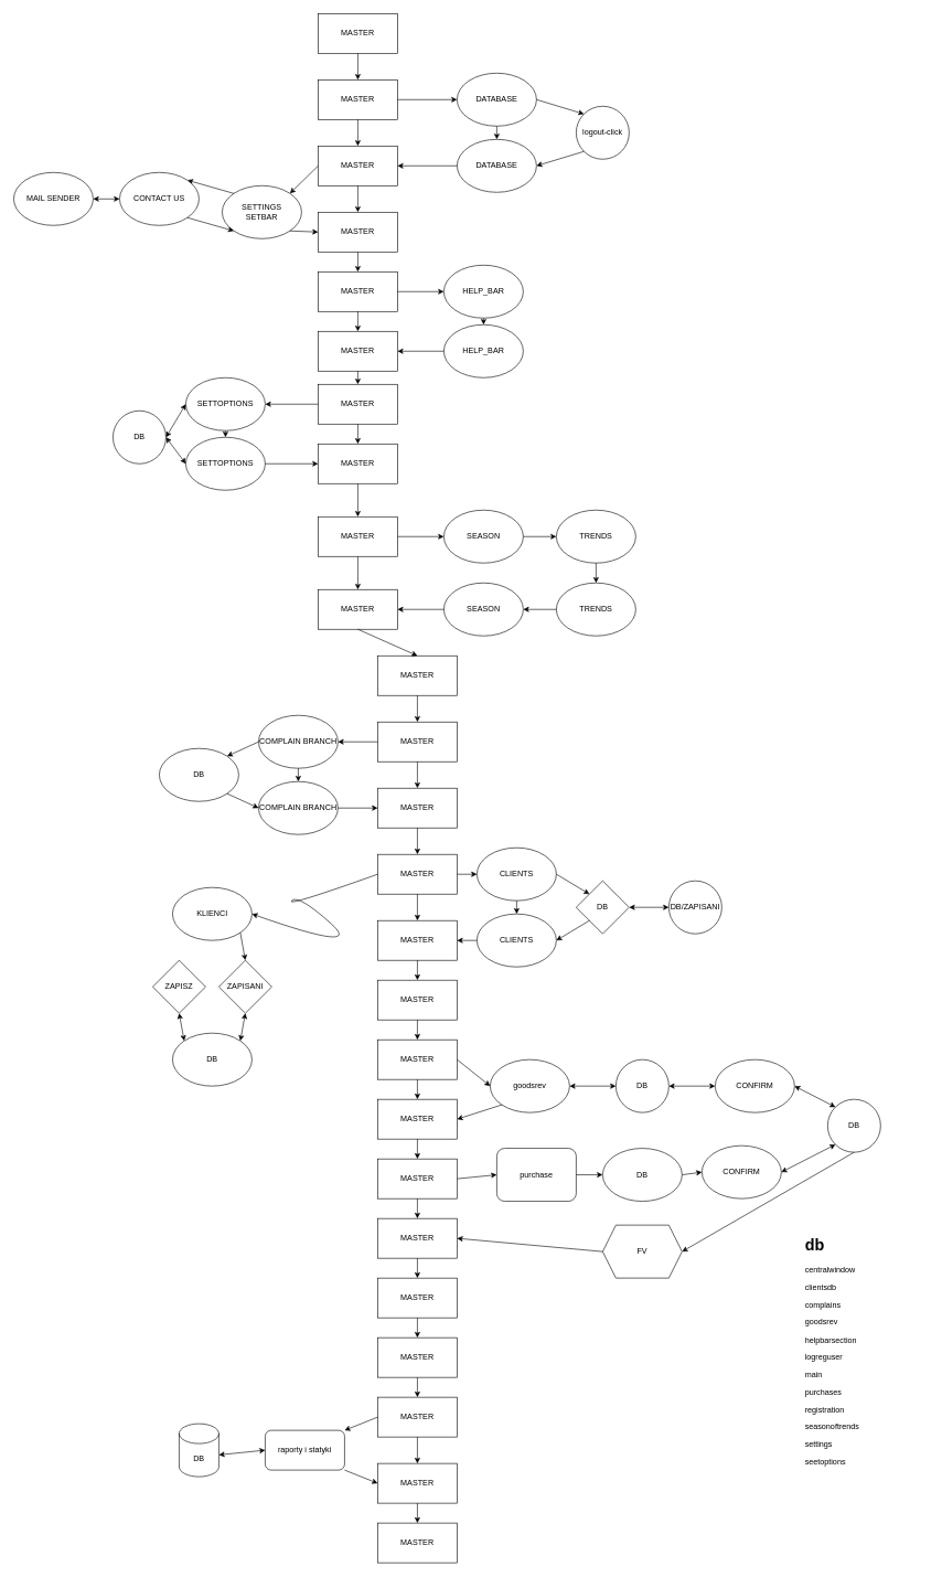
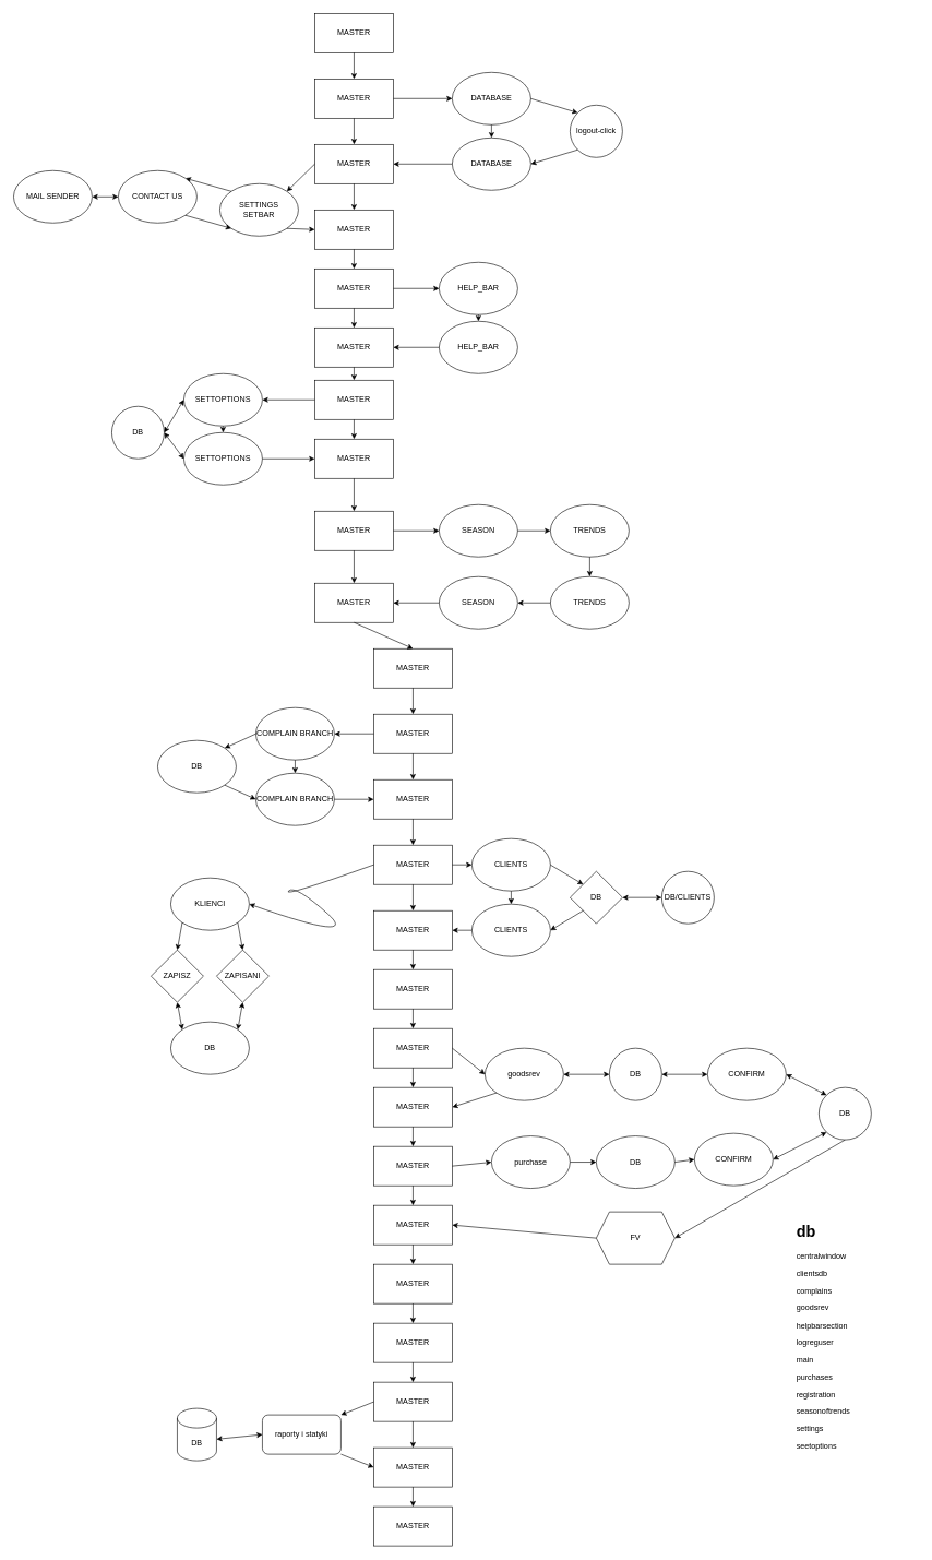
- <mxCell id="80" value="DB/ZAPISANI" style="ellipse;whiteSpace=wrap;html=1;aspect=fixed;" parent="1" vertex="1"><mxGeometry x="1010" y="1330" width="80" height="80" as="geometry" /></mxCell>
+ <mxCell id="80" value="DB/CLIENTS" style="ellipse;whiteSpace=wrap;html=1;aspect=fixed;" parent="1" vertex="1"><mxGeometry x="1010" y="1330" width="80" height="80" as="geometry" /></mxCell>
+ <mxCell id="87" value="" style="endArrow=classic;html=1;exitX=0;exitY=1;exitDx=0;exitDy=0;entryX=0.5;entryY=0;entryDx=0;entryDy=0;" parent="1" source="82" target="84" edge="1"><mxGeometry width="50" height="50" relative="1" as="geometry"><mxPoint x="550" y="1390" as="sourcePoint" /><mxPoint x="600" y="1340" as="targetPoint" /></mxGeometry></mxCell>
- <mxCell id="113" value="purchase" style="whiteSpace=wrap;html=1;rounded=1;" parent="1" vertex="1"><mxGeometry x="750" y="1734" width="120" height="80" as="geometry" /></mxCell>
+ <mxCell id="113" value="purchase" style="ellipse;whiteSpace=wrap;html=1;" parent="1" vertex="1"><mxGeometry x="750" y="1734" width="120" height="80" as="geometry" /></mxCell>
